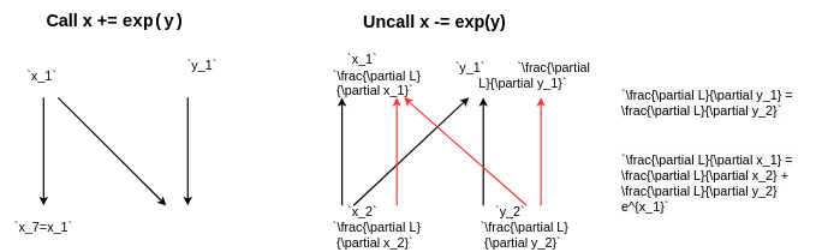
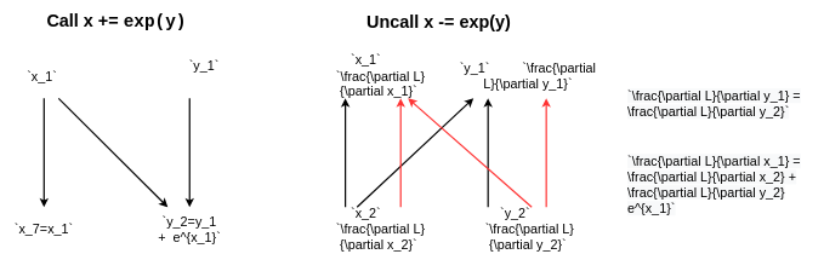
+ <mxCell id="4" value="`y_2=y_1 +&amp;nbsp;&amp;nbsp;e^{x_1}`" style="text;html=1;strokeColor=none;fillColor=none;align=center;verticalAlign=middle;whiteSpace=wrap;rounded=0;fontSize=18;" parent="1" vertex="1"><mxGeometry x="220" y="306" width="80" height="20" as="geometry" /></mxCell>
